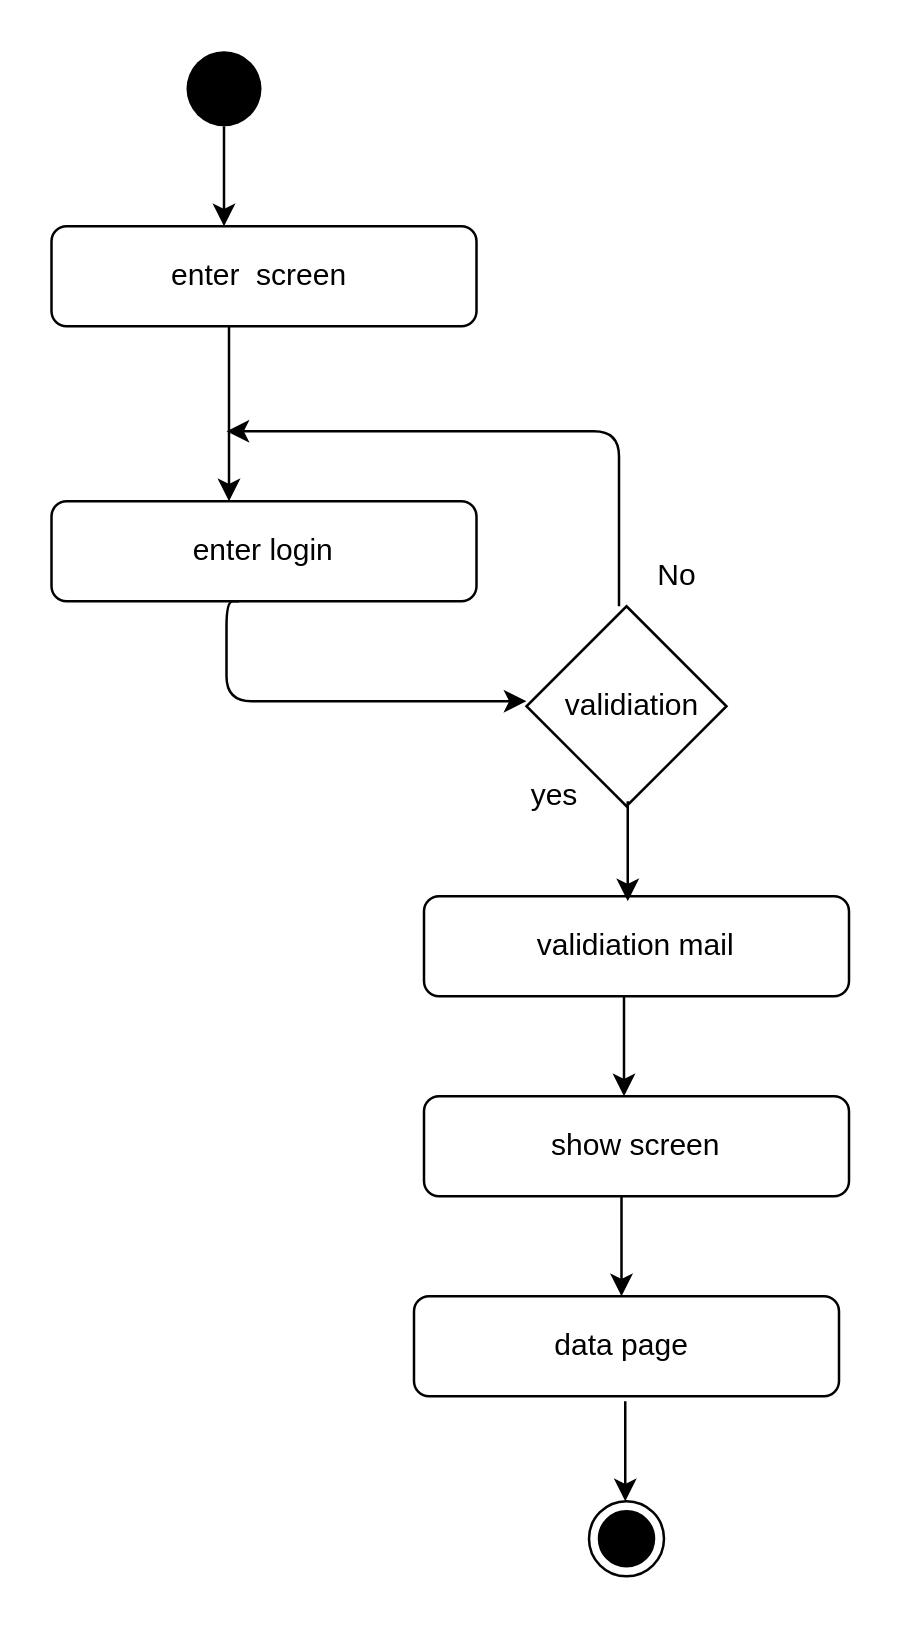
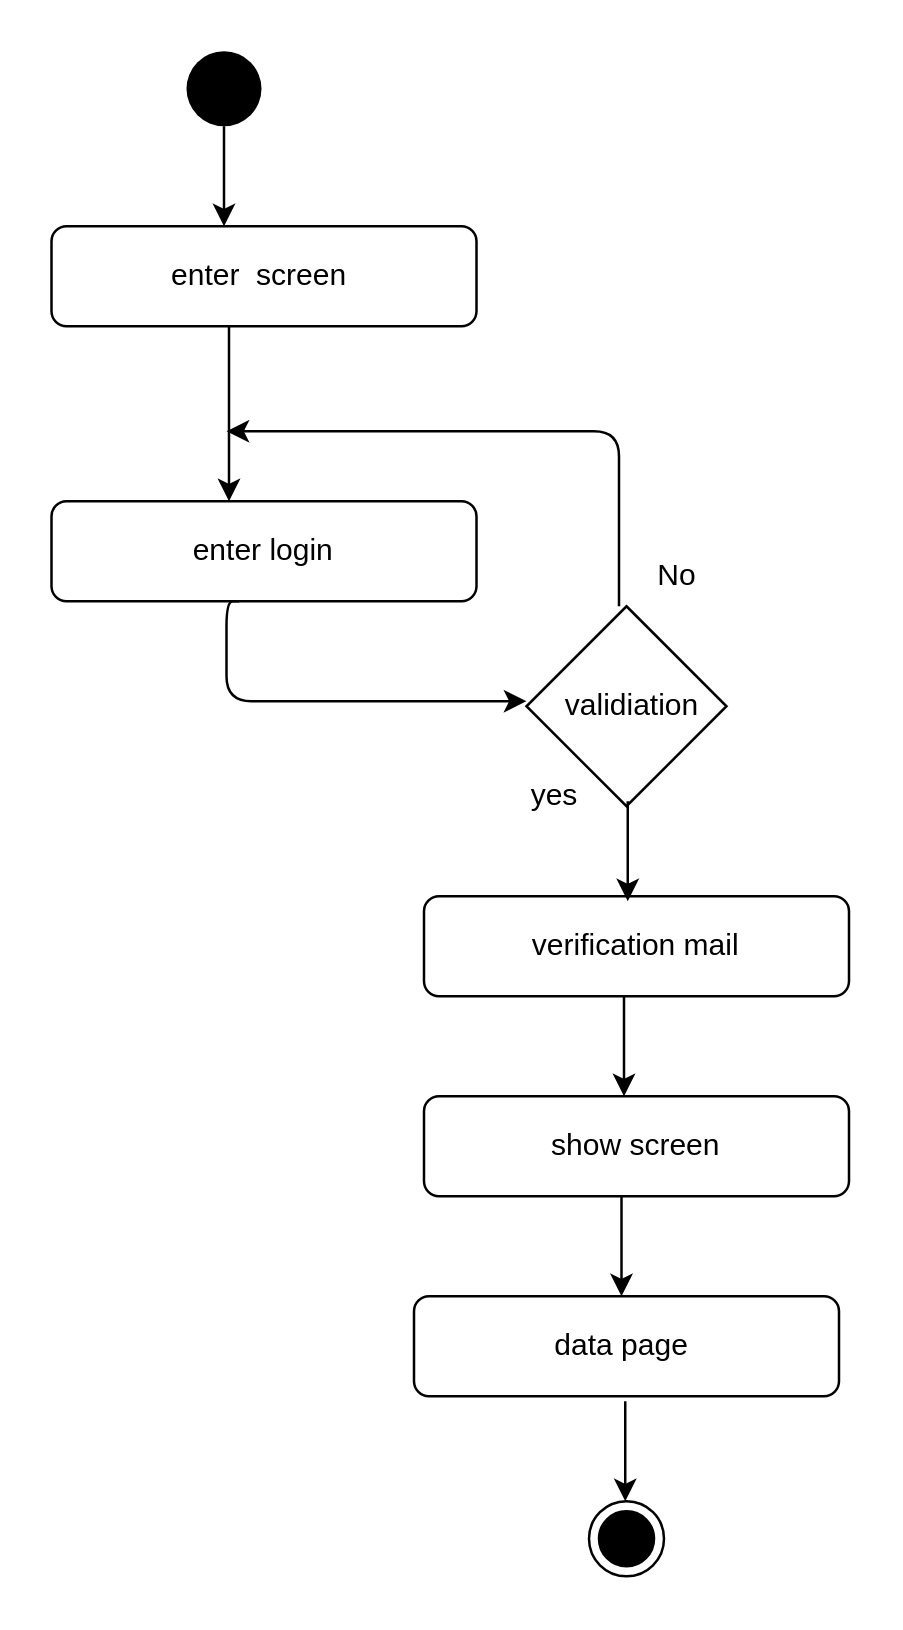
- <mxCell id="11" value="validiation mail" style="shape=ext;rounded=1;html=1;whiteSpace=wrap;" vertex="1" parent="1"><mxGeometry x="169" y="358" width="170" height="40" as="geometry" /></mxCell>
+ <mxCell id="11" value="verification mail" style="shape=ext;rounded=1;html=1;whiteSpace=wrap;" vertex="1" parent="1"><mxGeometry x="169" y="358" width="170" height="40" as="geometry" /></mxCell>
